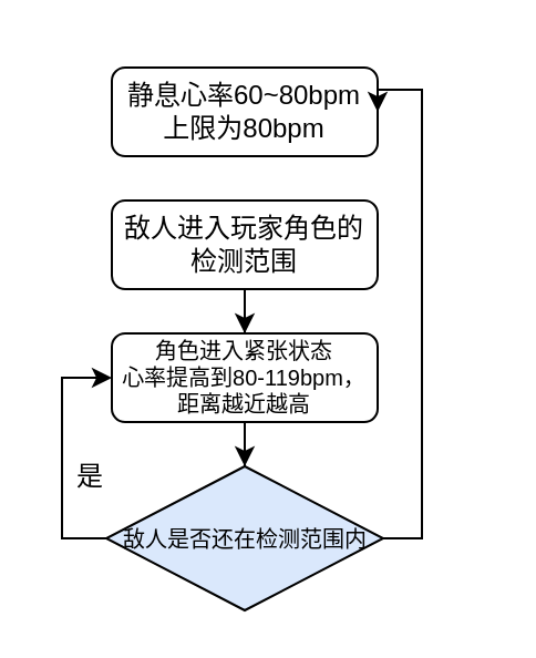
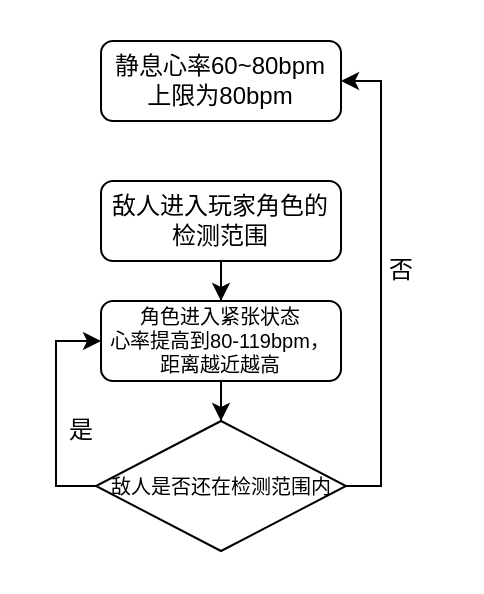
- <mxCell id="2" value="静息心率60~80bpm&lt;br&gt;上限为80bpm" style="rounded=1;whiteSpace=wrap;html=1;fontSize=12;glass=0;strokeWidth=1;shadow=0;" parent="1" vertex="1"><mxGeometry x="50" y="30" width="120" height="40" as="geometry" /></mxCell>
+ <mxCell id="2" value="静息心率60~80bpm&lt;br&gt;上限为80bpm" style="rounded=1;whiteSpace=wrap;html=1;fontSize=12;glass=0;strokeWidth=1;shadow=0;" parent="1" vertex="1"><mxGeometry x="50" y="20" width="120" height="40" as="geometry" /></mxCell>
+ <mxCell id="10" value="否" style="text;html=1;align=center;verticalAlign=middle;resizable=0;points=[];autosize=1;strokeColor=none;fillColor=none;" vertex="1" parent="1"><mxGeometry x="180" y="120" width="40" height="30" as="geometry" /></mxCell>
- <mxCell id="7" value="&lt;font style=&quot;font-size: 10px;&quot;&gt;敌人是否还在检测范围内&lt;/font&gt;" style="rhombus;whiteSpace=wrap;html=1;fillColor=#dae8fc;" vertex="1" parent="1"><mxGeometry x="47.5" y="210" width="125" height="65" as="geometry" /></mxCell>
+ <mxCell id="7" value="&lt;font style=&quot;font-size: 10px;&quot;&gt;敌人是否还在检测范围内&lt;/font&gt;" style="rhombus;whiteSpace=wrap;html=1;" vertex="1" parent="1"><mxGeometry x="47.5" y="210" width="125" height="65" as="geometry" /></mxCell>
